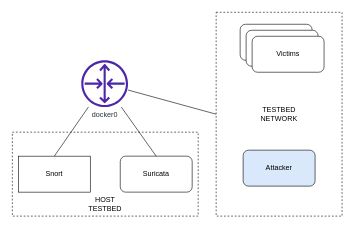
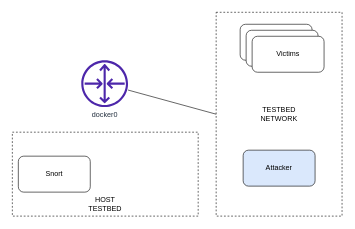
- <mxCell id="6" value="" style="endArrow=none;html=1;rounded=0;exitX=0.5;exitY=0;exitDx=0;exitDy=0;" edge="1" parent="1" source="2" target="4"><mxGeometry width="50" height="50" relative="1" as="geometry"><mxPoint x="340" y="240" as="sourcePoint" /><mxPoint x="390" y="190" as="targetPoint" /></mxGeometry></mxCell>
- <mxCell id="5" value="" style="endArrow=none;html=1;rounded=0;exitX=0.5;exitY=0;exitDx=0;exitDy=0;" edge="1" parent="1" source="3" target="4"><mxGeometry width="50" height="50" relative="1" as="geometry"><mxPoint x="340" y="240" as="sourcePoint" /><mxPoint x="390" y="190" as="targetPoint" /></mxGeometry></mxCell>
- <mxCell id="2" value="Snort" style="whiteSpace=wrap;html=1;rounded=0;" vertex="1" parent="1"><mxGeometry x="30" y="260" width="120" height="60" as="geometry" /></mxCell>
+ <mxCell id="2" value="Snort" style="rounded=1;whiteSpace=wrap;html=1;" vertex="1" parent="1"><mxGeometry x="30" y="260" width="120" height="60" as="geometry" /></mxCell>
- <mxCell id="3" value="Suricata" style="rounded=1;whiteSpace=wrap;html=1;" vertex="1" parent="1"><mxGeometry x="200" y="260" width="120" height="60" as="geometry" /></mxCell>
